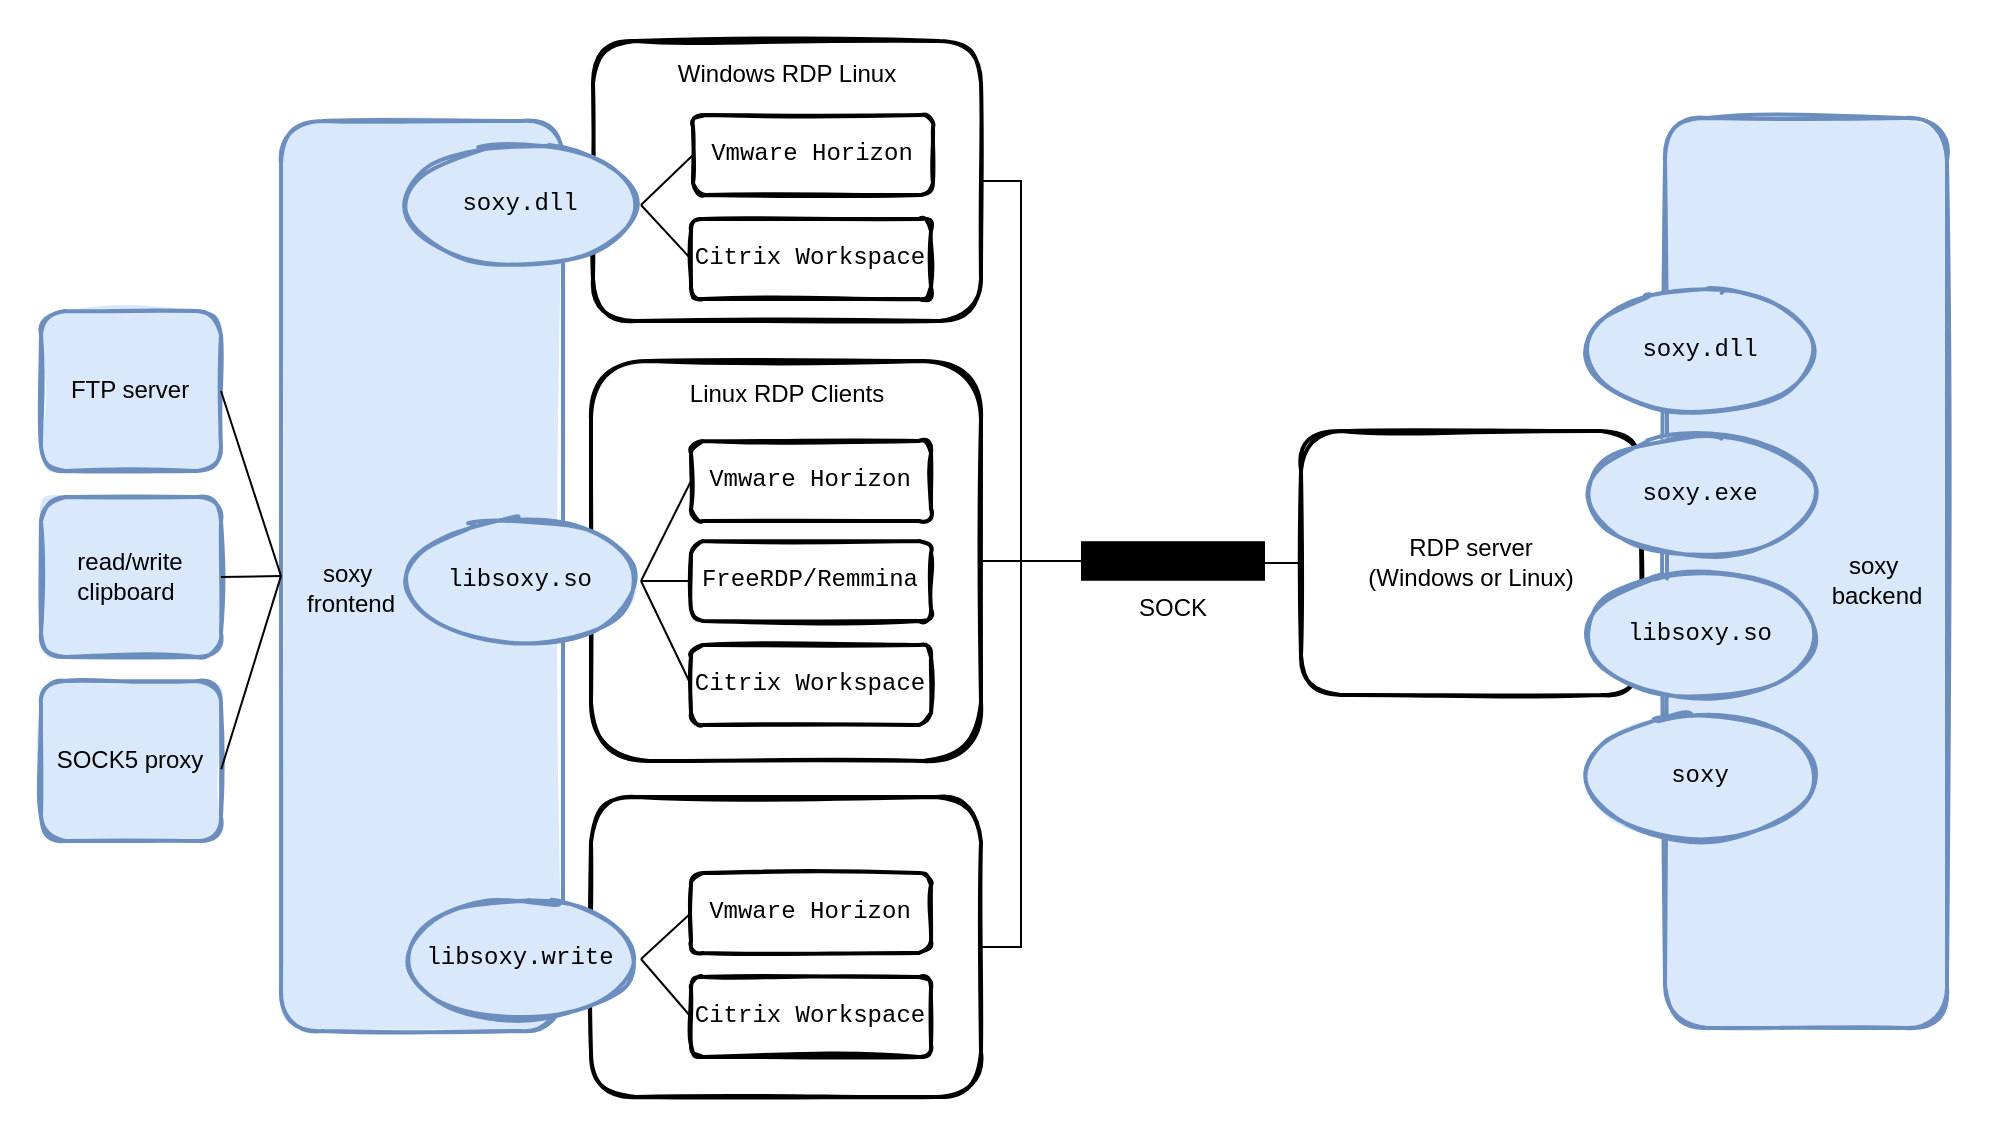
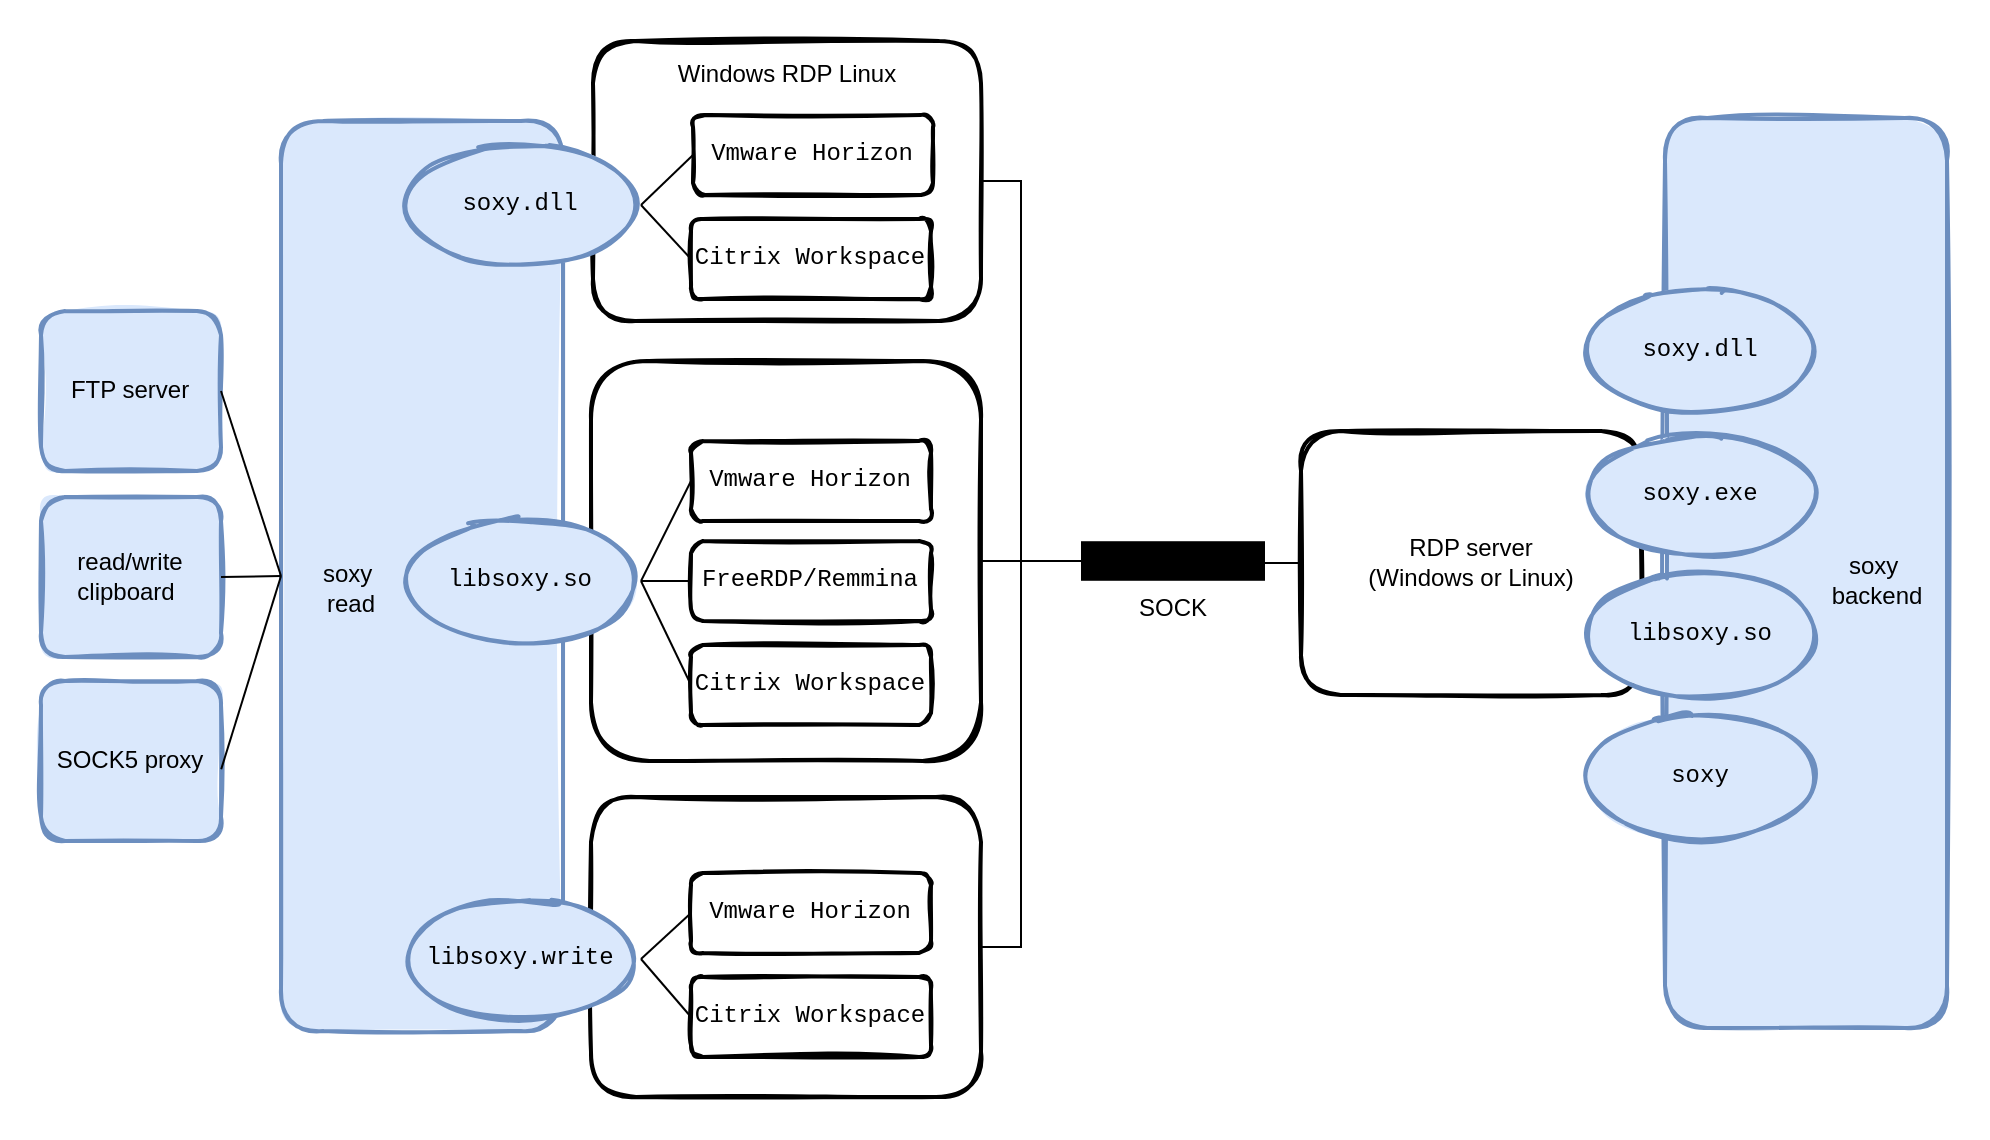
- <mxCell id="14" value="Linux RDP Clients" style="text;html=1;align=center;verticalAlign=middle;resizable=0;points=[];autosize=1;strokeColor=none;fillColor=none;" parent="1" vertex="1"><mxGeometry x="332.5" y="182" width="120" height="30" as="geometry" /></mxCell>
- <mxCell id="19" value="soxy&amp;nbsp;&lt;div&gt;frontend&lt;/div&gt;" style="text;html=1;align=center;verticalAlign=middle;resizable=0;points=[];autosize=1;strokeColor=none;fillColor=none;" parent="1" vertex="1"><mxGeometry x="140" y="274" width="70" height="40" as="geometry" /></mxCell>
+ <mxCell id="19" value="soxy&amp;nbsp;&lt;div&gt;read&lt;/div&gt;" style="text;html=1;align=center;verticalAlign=middle;resizable=0;points=[];autosize=1;strokeColor=none;fillColor=none;" parent="1" vertex="1"><mxGeometry x="140" y="274" width="70" height="40" as="geometry" /></mxCell>
